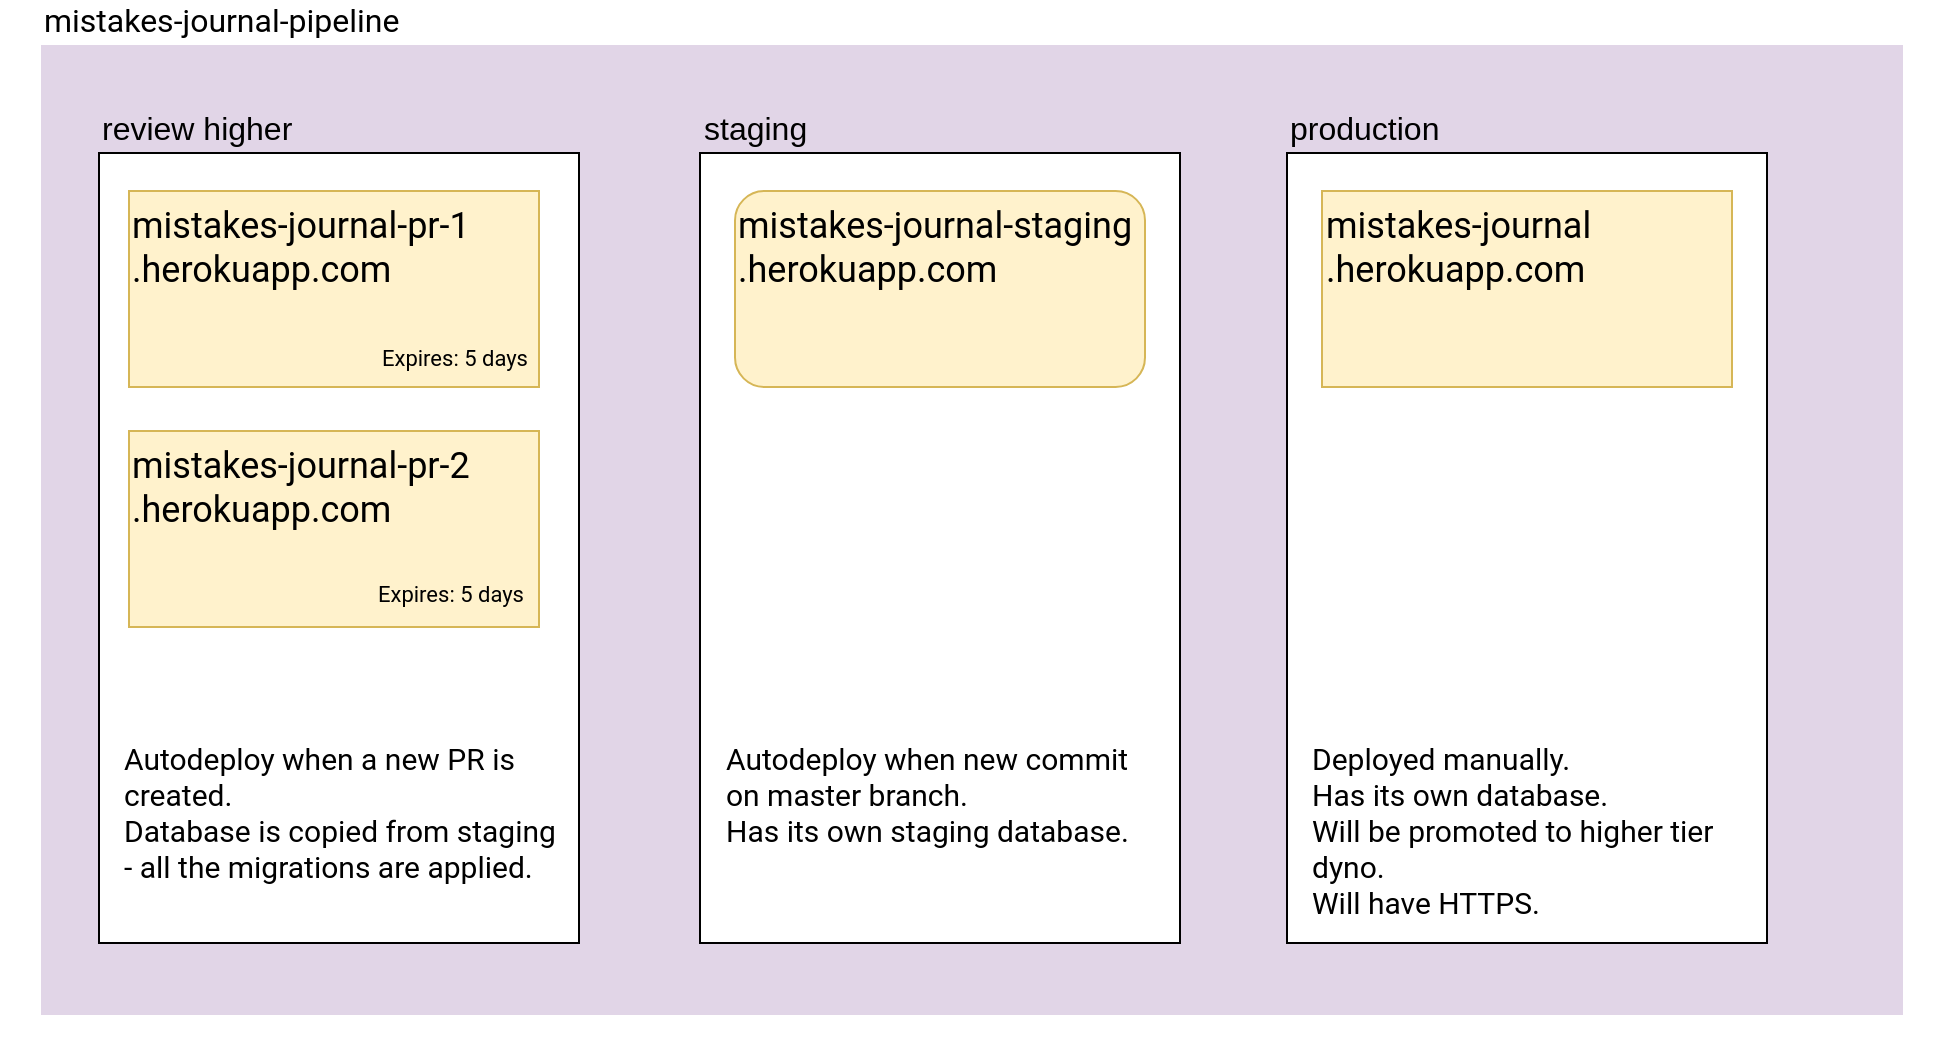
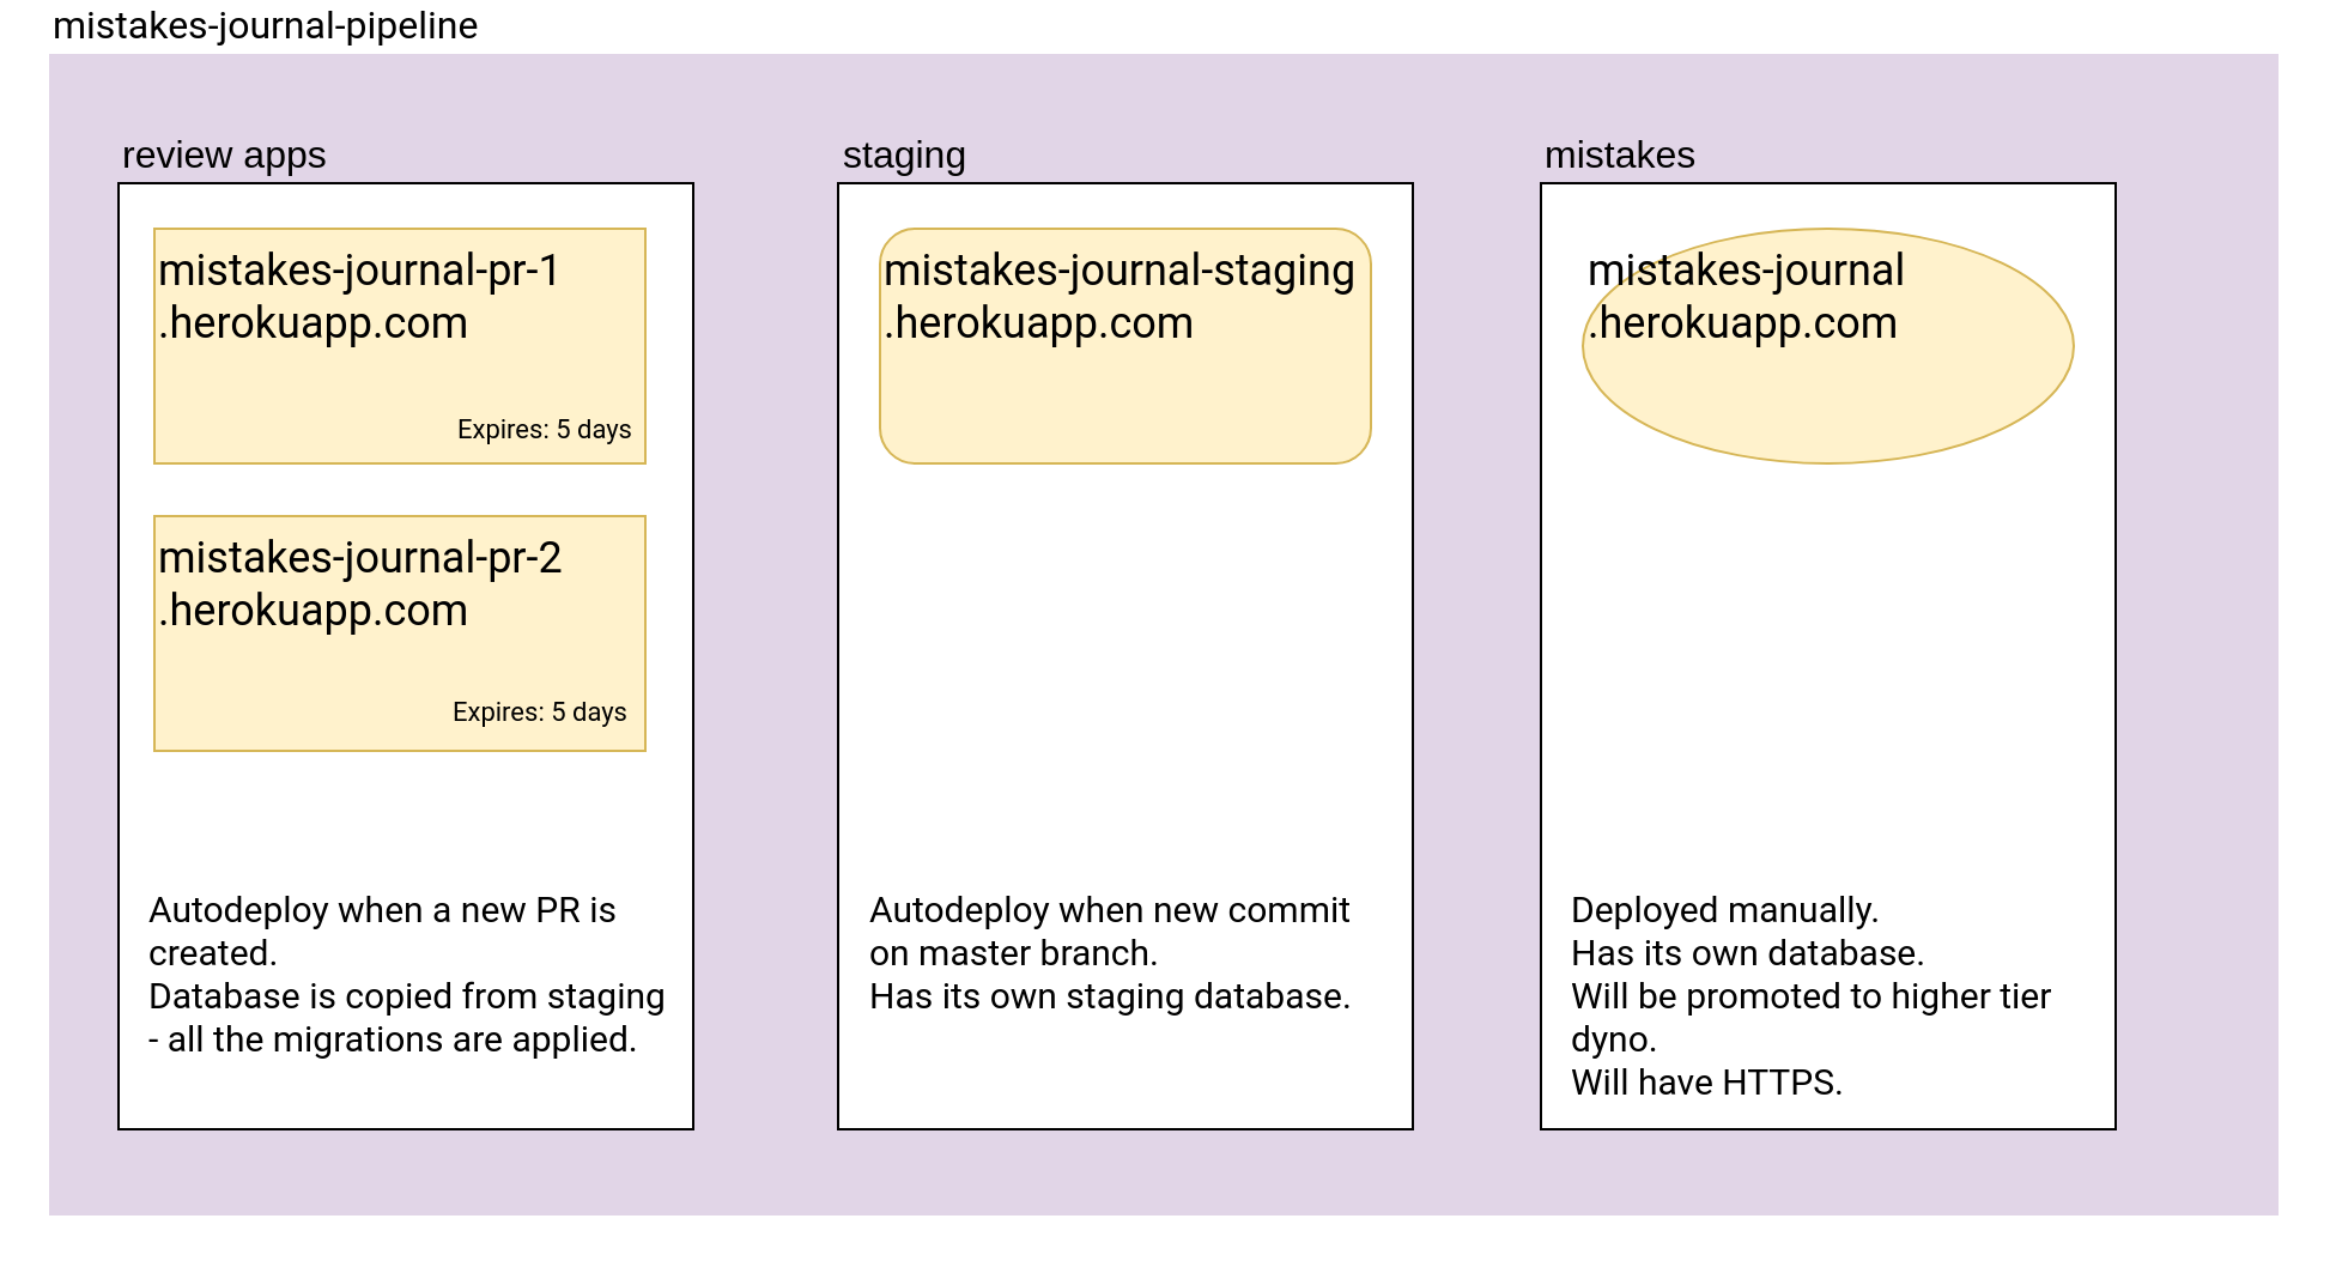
- <mxCell id="3" value="review higher" style="rounded=0;whiteSpace=wrap;html=1;fontSize=16;align=left;labelPosition=center;verticalLabelPosition=top;verticalAlign=bottom;" parent="1" vertex="1"><mxGeometry x="49" y="74" width="240" height="395" as="geometry" /></mxCell>
+ <mxCell id="3" value="review apps" style="rounded=0;whiteSpace=wrap;html=1;fontSize=16;align=left;labelPosition=center;verticalLabelPosition=top;verticalAlign=bottom;" parent="1" vertex="1"><mxGeometry x="49" y="74" width="240" height="395" as="geometry" /></mxCell>
- <mxCell id="14" value="production" style="rounded=0;whiteSpace=wrap;html=1;fontSize=16;align=left;labelPosition=center;verticalLabelPosition=top;verticalAlign=bottom;" vertex="1" parent="1"><mxGeometry x="643" y="74" width="240" height="395" as="geometry" /></mxCell>
+ <mxCell id="14" value="mistakes" style="rounded=0;whiteSpace=wrap;html=1;fontSize=16;align=left;labelPosition=center;verticalLabelPosition=top;verticalAlign=bottom;" vertex="1" parent="1"><mxGeometry x="643" y="74" width="240" height="395" as="geometry" /></mxCell>
- <mxCell id="16" value="mistakes-journal&lt;br&gt;.herokuapp.com" style="rounded=0;whiteSpace=wrap;html=1;fontSize=18;align=left;fillColor=#fff2cc;strokeColor=#d6b656;labelPosition=center;verticalLabelPosition=middle;verticalAlign=top;fontStyle=0;fontFamily=Roboto;fontSource=https%3A%2F%2Ffonts.googleapis.com%2Fcss%3Ffamily%3DRoboto;horizontal=1;" vertex="1" parent="15"><mxGeometry width="205" height="98" as="geometry" /></mxCell>
+ <mxCell id="16" value="mistakes-journal&lt;br&gt;.herokuapp.com" style="ellipse;whiteSpace=wrap;html=1;fontSize=18;align=left;fillColor=#fff2cc;strokeColor=#d6b656;labelPosition=center;verticalLabelPosition=middle;verticalAlign=top;fontStyle=0;fontFamily=Roboto;fontSource=https%3A%2F%2Ffonts.googleapis.com%2Fcss%3Ffamily%3DRoboto;horizontal=1;" vertex="1" parent="15"><mxGeometry width="205" height="98" as="geometry" /></mxCell>
